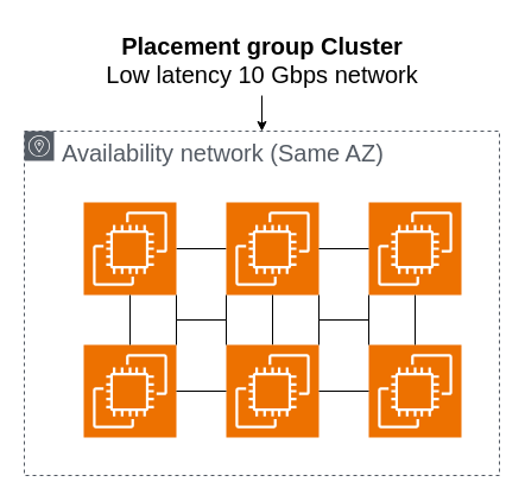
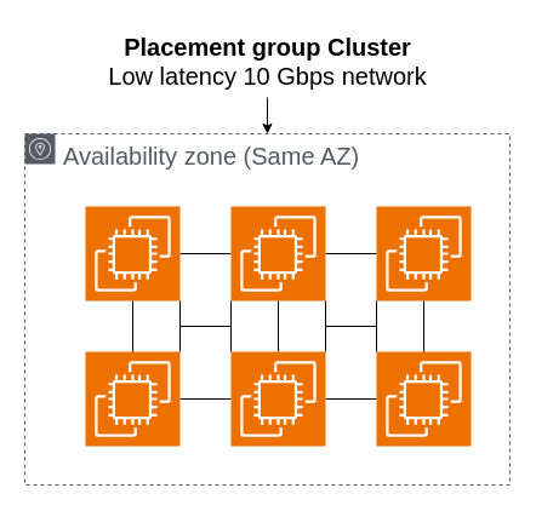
- <mxCell id="2" value="&lt;font style=&quot;font-size: 20px;&quot;&gt;Availability network (Same AZ)&lt;/font&gt;" style="sketch=0;outlineConnect=0;gradientColor=none;html=1;whiteSpace=wrap;fontSize=12;fontStyle=0;shape=mxgraph.aws4.group;grIcon=mxgraph.aws4.group_availability_zone;strokeColor=#545B64;fillColor=none;verticalAlign=top;align=left;spacingLeft=30;fontColor=#545B64;dashed=1;" vertex="1" parent="1"><mxGeometry x="20" y="110" width="400" height="290" as="geometry" /></mxCell>
+ <mxCell id="2" value="&lt;font style=&quot;font-size: 20px;&quot;&gt;Availability zone (Same AZ)&lt;/font&gt;" style="sketch=0;outlineConnect=0;gradientColor=none;html=1;whiteSpace=wrap;fontSize=12;fontStyle=0;shape=mxgraph.aws4.group;grIcon=mxgraph.aws4.group_availability_zone;strokeColor=#545B64;fillColor=none;verticalAlign=top;align=left;spacingLeft=30;fontColor=#545B64;dashed=1;" vertex="1" parent="1"><mxGeometry x="20" y="110" width="400" height="290" as="geometry" /></mxCell>
